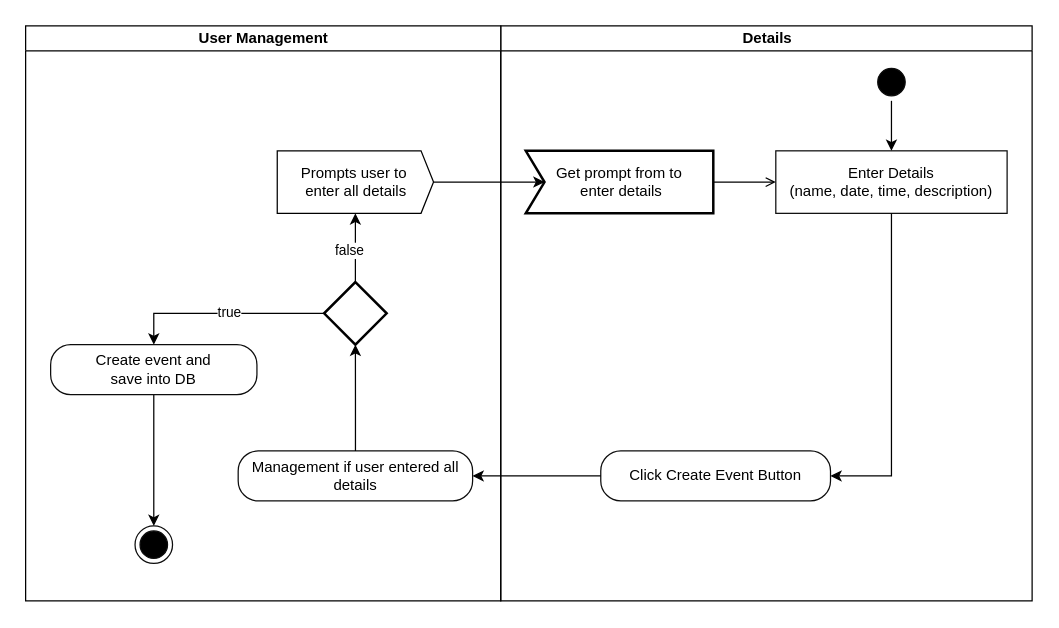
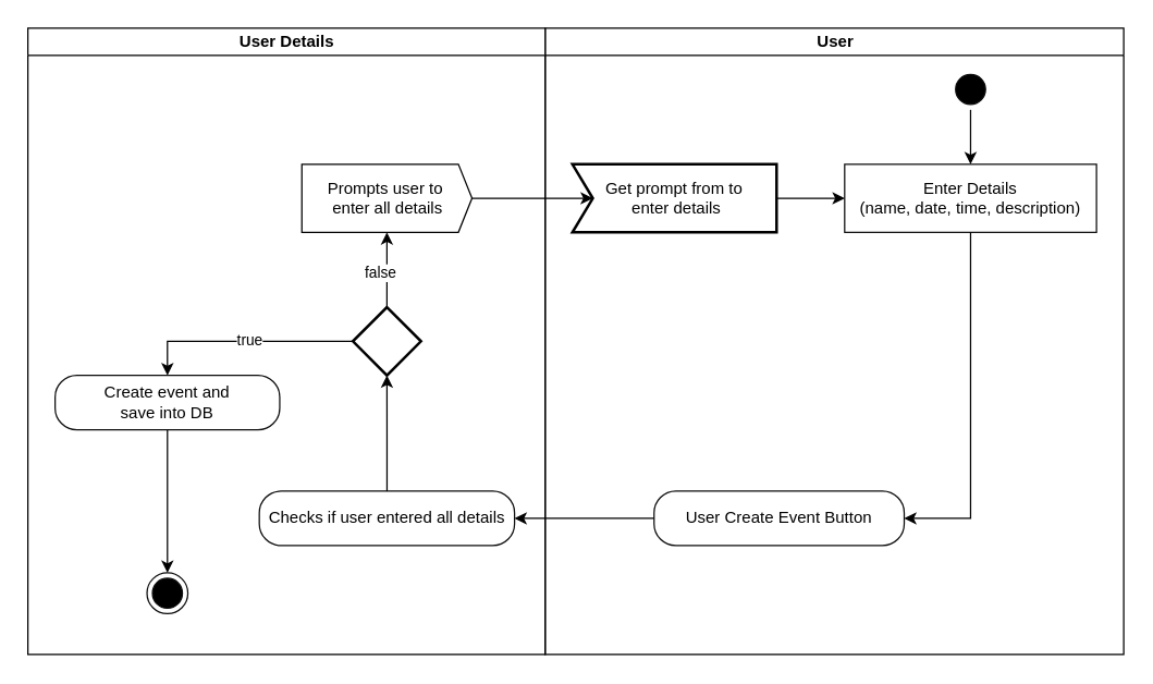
- <mxCell id="10" value="User Management" style="swimlane;startSize=20;html=1;" vertex="1" parent="1"><mxGeometry x="20" y="20" width="380" height="460" as="geometry" /></mxCell>
+ <mxCell id="10" value="User Details" style="swimlane;startSize=20;html=1;" vertex="1" parent="1"><mxGeometry x="20" y="20" width="380" height="460" as="geometry" /></mxCell>
- <mxCell id="2" value="Details" style="swimlane;startSize=20;html=1;" vertex="1" parent="1"><mxGeometry x="400" y="20" width="425" height="460" as="geometry" /></mxCell>
+ <mxCell id="2" value="User" style="swimlane;startSize=20;html=1;" vertex="1" parent="1"><mxGeometry x="400" y="20" width="425" height="460" as="geometry" /></mxCell>
- <mxCell id="8" style="edgeStyle=orthogonalEdgeStyle;rounded=0;orthogonalLoop=1;jettySize=auto;html=1;entryX=0;entryY=0.5;entryDx=0;entryDy=0;endArrow=open;" edge="1" parent="2" source="9" target="4"><mxGeometry relative="1" as="geometry" /></mxCell>
+ <mxCell id="8" style="edgeStyle=orthogonalEdgeStyle;rounded=0;orthogonalLoop=1;jettySize=auto;html=1;entryX=0;entryY=0.5;entryDx=0;entryDy=0;" edge="1" parent="2" source="9" target="4"><mxGeometry relative="1" as="geometry" /></mxCell>
- <mxCell id="11" value="Management if user entered all details" style="rounded=1;whiteSpace=wrap;html=1;arcSize=40;fontColor=#000000;fillColor=#FFFFFF;strokeColor=#0D0D0D;" parent="10" vertex="1"><mxGeometry x="170" y="340" width="187.5" height="40" as="geometry" /></mxCell>
+ <mxCell id="11" value="Checks if user entered all details" style="rounded=1;whiteSpace=wrap;html=1;arcSize=40;fontColor=#000000;fillColor=#FFFFFF;strokeColor=#0D0D0D;" parent="10" vertex="1"><mxGeometry x="170" y="340" width="187.5" height="40" as="geometry" /></mxCell>
- <mxCell id="6" value="Click Create Event Button" style="rounded=1;whiteSpace=wrap;html=1;arcSize=40;fontColor=#000000;fillColor=#FFFFFF;strokeColor=#0D0D0D;" parent="2" vertex="1"><mxGeometry x="80" y="340" width="183.75" height="40" as="geometry" /></mxCell>
+ <mxCell id="6" value="User Create Event Button" style="rounded=1;whiteSpace=wrap;html=1;arcSize=40;fontColor=#000000;fillColor=#FFFFFF;strokeColor=#0D0D0D;" parent="2" vertex="1"><mxGeometry x="80" y="340" width="183.75" height="40" as="geometry" /></mxCell>
